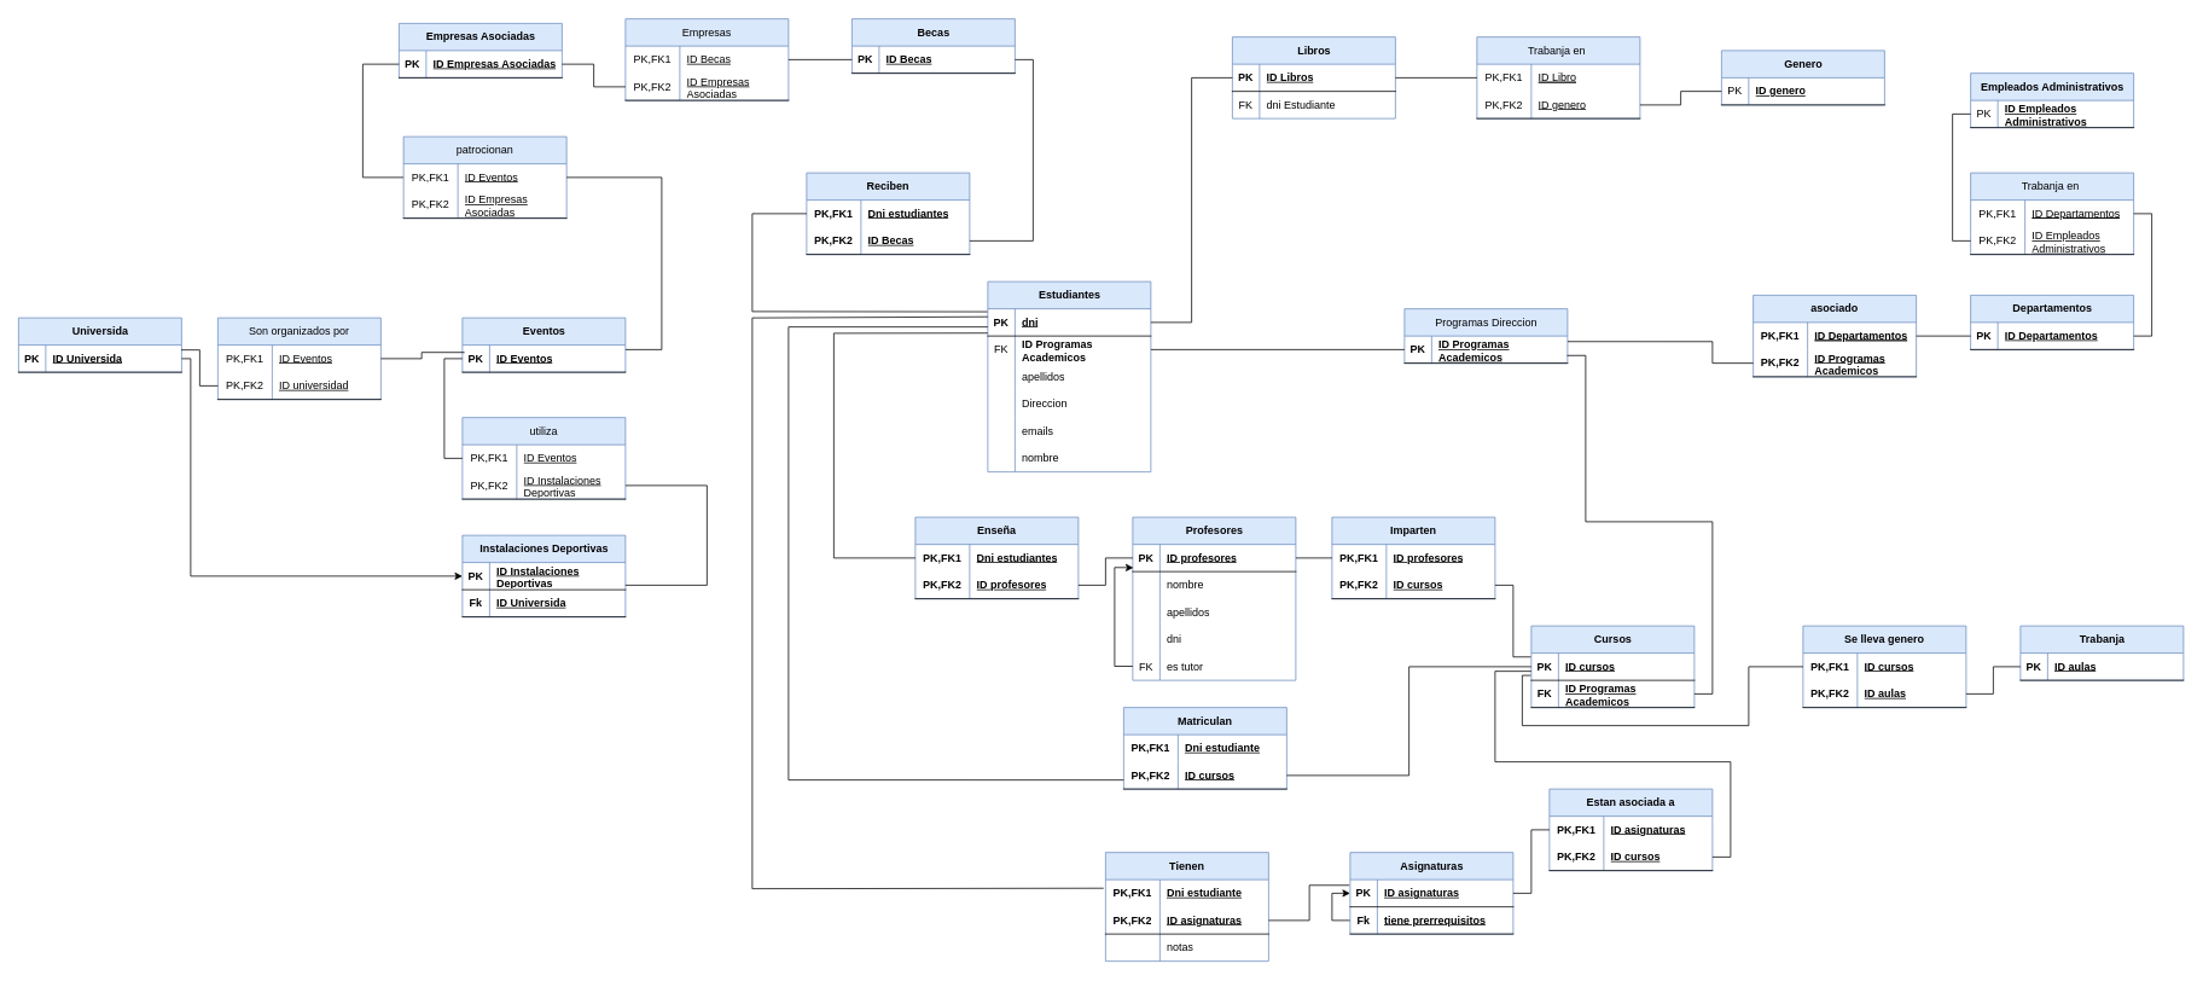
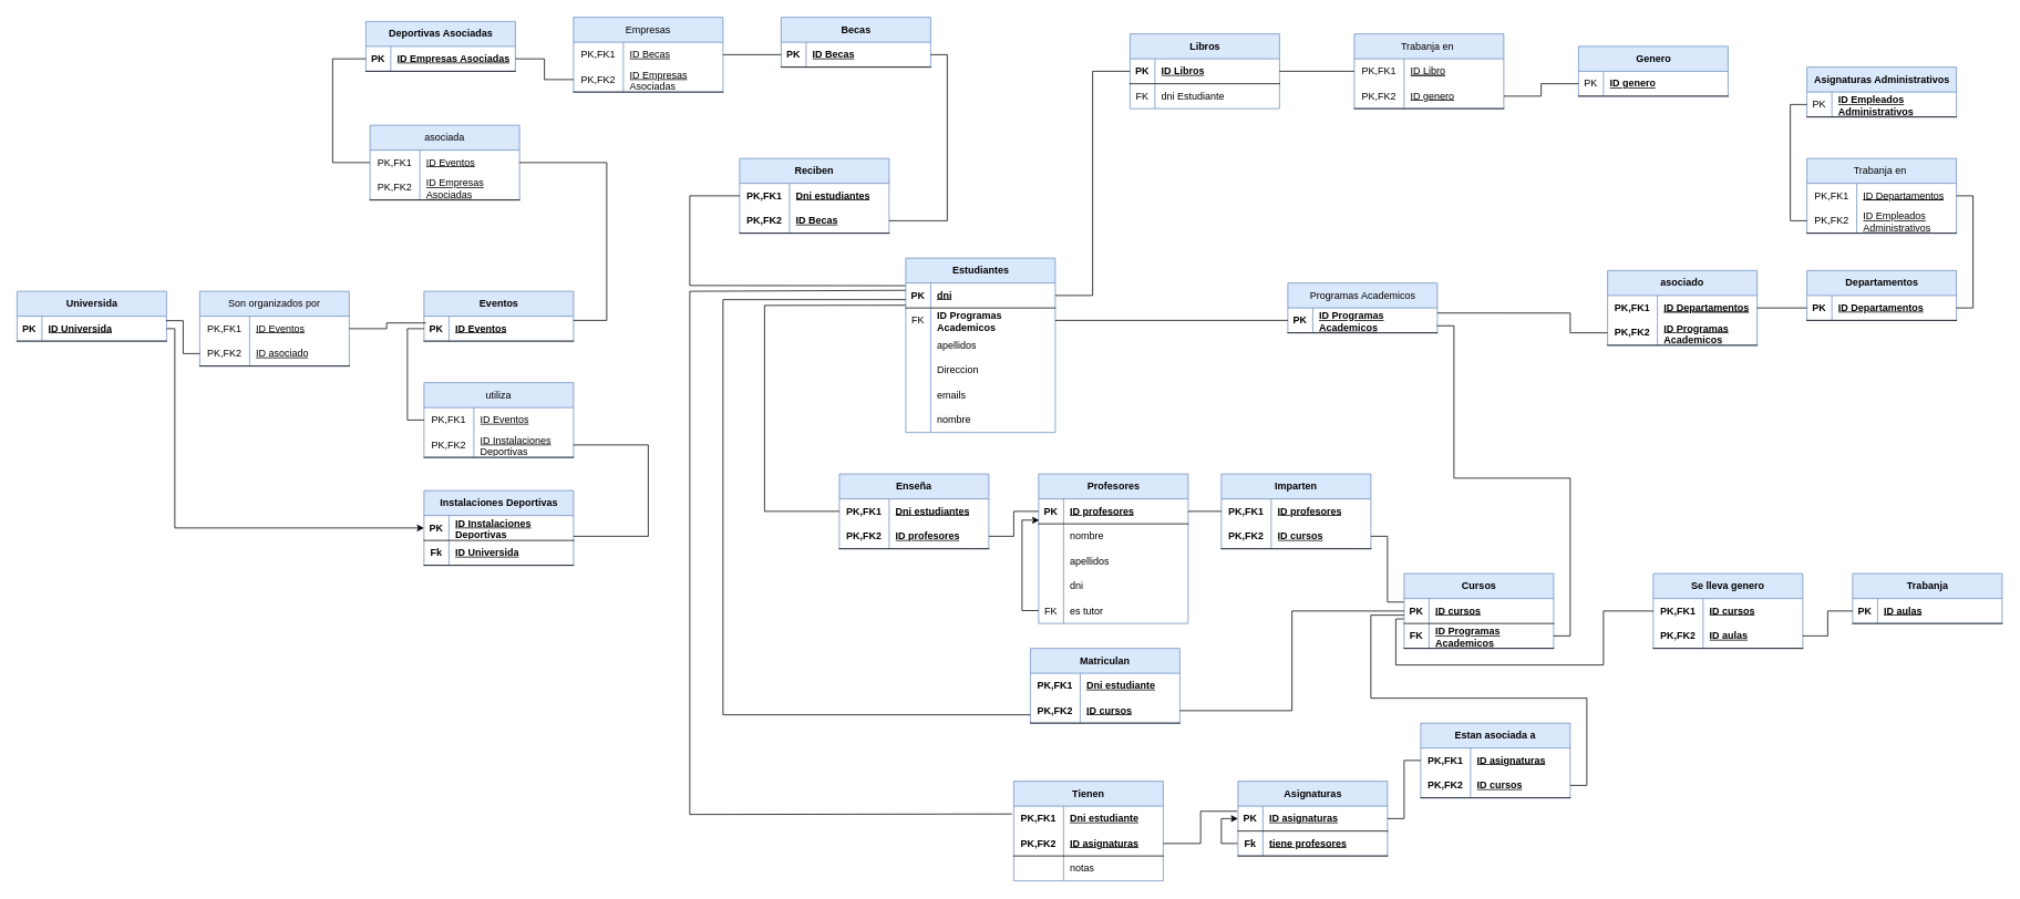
- <mxCell id="187" value="Empresas Asociadas" style="shape=table;startSize=30;container=1;collapsible=1;childLayout=tableLayout;fixedRows=1;rowLines=0;fontStyle=1;align=center;resizeLast=1;html=1;fillColor=#dae8fc;strokeColor=#6c8ebf;" vertex="1" parent="1"><mxGeometry x="440" y="25" width="180" height="60" as="geometry" /></mxCell>
+ <mxCell id="187" value="Deportivas Asociadas" style="shape=table;startSize=30;container=1;collapsible=1;childLayout=tableLayout;fixedRows=1;rowLines=0;fontStyle=1;align=center;resizeLast=1;html=1;fillColor=#dae8fc;strokeColor=#6c8ebf;" vertex="1" parent="1"><mxGeometry x="440" y="25" width="180" height="60" as="geometry" /></mxCell>
- <mxCell id="160" value="Empleados Administrativos" style="shape=table;startSize=30;container=1;collapsible=1;childLayout=tableLayout;fixedRows=1;rowLines=0;fontStyle=1;align=center;resizeLast=1;html=1;fillColor=#dae8fc;strokeColor=#6c8ebf;" vertex="1" parent="1"><mxGeometry x="2175" y="80" width="180" height="60" as="geometry" /></mxCell>
+ <mxCell id="160" value="Asignaturas Administrativos" style="shape=table;startSize=30;container=1;collapsible=1;childLayout=tableLayout;fixedRows=1;rowLines=0;fontStyle=1;align=center;resizeLast=1;html=1;fillColor=#dae8fc;strokeColor=#6c8ebf;" vertex="1" parent="1"><mxGeometry x="2175" y="80" width="180" height="60" as="geometry" /></mxCell>
- <mxCell id="194" value="patrocionan" style="shape=table;startSize=30;container=1;collapsible=1;childLayout=tableLayout;fixedRows=1;rowLines=0;fontStyle=0;align=center;resizeLast=1;html=1;whiteSpace=wrap;fillColor=#dae8fc;strokeColor=#6c8ebf;" vertex="1" parent="1"><mxGeometry x="445" y="150" width="180" height="90" as="geometry" /></mxCell>
+ <mxCell id="194" value="asociada" style="shape=table;startSize=30;container=1;collapsible=1;childLayout=tableLayout;fixedRows=1;rowLines=0;fontStyle=0;align=center;resizeLast=1;html=1;whiteSpace=wrap;fillColor=#dae8fc;strokeColor=#6c8ebf;" vertex="1" parent="1"><mxGeometry x="445" y="150" width="180" height="90" as="geometry" /></mxCell>
- <mxCell id="22" value="Programas Direccion" style="shape=table;startSize=30;container=1;collapsible=1;childLayout=tableLayout;fixedRows=1;rowLines=0;fontStyle=0;align=center;resizeLast=1;html=1;fillColor=#dae8fc;strokeColor=#6c8ebf;" vertex="1" parent="1"><mxGeometry x="1550" y="340" width="180" height="60" as="geometry" /></mxCell>
+ <mxCell id="22" value="Programas Academicos" style="shape=table;startSize=30;container=1;collapsible=1;childLayout=tableLayout;fixedRows=1;rowLines=0;fontStyle=0;align=center;resizeLast=1;html=1;fillColor=#dae8fc;strokeColor=#6c8ebf;" vertex="1" parent="1"><mxGeometry x="1550" y="340" width="180" height="60" as="geometry" /></mxCell>
- <mxCell id="228" value="ID universidad" style="shape=partialRectangle;connectable=0;fillColor=none;top=0;left=0;bottom=0;right=0;align=left;spacingLeft=6;fontStyle=4;overflow=hidden;html=1;whiteSpace=wrap;" vertex="1" parent="226"><mxGeometry x="60" width="120" height="30" as="geometry"><mxRectangle width="120" height="30" as="alternateBounds" /></mxGeometry></mxCell>
+ <mxCell id="228" value="ID asociado" style="shape=partialRectangle;connectable=0;fillColor=none;top=0;left=0;bottom=0;right=0;align=left;spacingLeft=6;fontStyle=4;overflow=hidden;html=1;whiteSpace=wrap;" vertex="1" parent="226"><mxGeometry x="60" width="120" height="30" as="geometry"><mxRectangle width="120" height="30" as="alternateBounds" /></mxGeometry></mxCell>
- <mxCell id="97" value="tiene&amp;nbsp;prerrequisitos" style="shape=partialRectangle;connectable=0;fillColor=none;top=0;left=0;bottom=0;right=0;align=left;spacingLeft=6;fontStyle=5;overflow=hidden;whiteSpace=wrap;html=1;" vertex="1" parent="95"><mxGeometry x="30" width="150" height="30" as="geometry"><mxRectangle width="150" height="30" as="alternateBounds" /></mxGeometry></mxCell>
+ <mxCell id="97" value="tiene&amp;nbsp;profesores" style="shape=partialRectangle;connectable=0;fillColor=none;top=0;left=0;bottom=0;right=0;align=left;spacingLeft=6;fontStyle=5;overflow=hidden;whiteSpace=wrap;html=1;" vertex="1" parent="95"><mxGeometry x="30" width="150" height="30" as="geometry"><mxRectangle width="150" height="30" as="alternateBounds" /></mxGeometry></mxCell>
